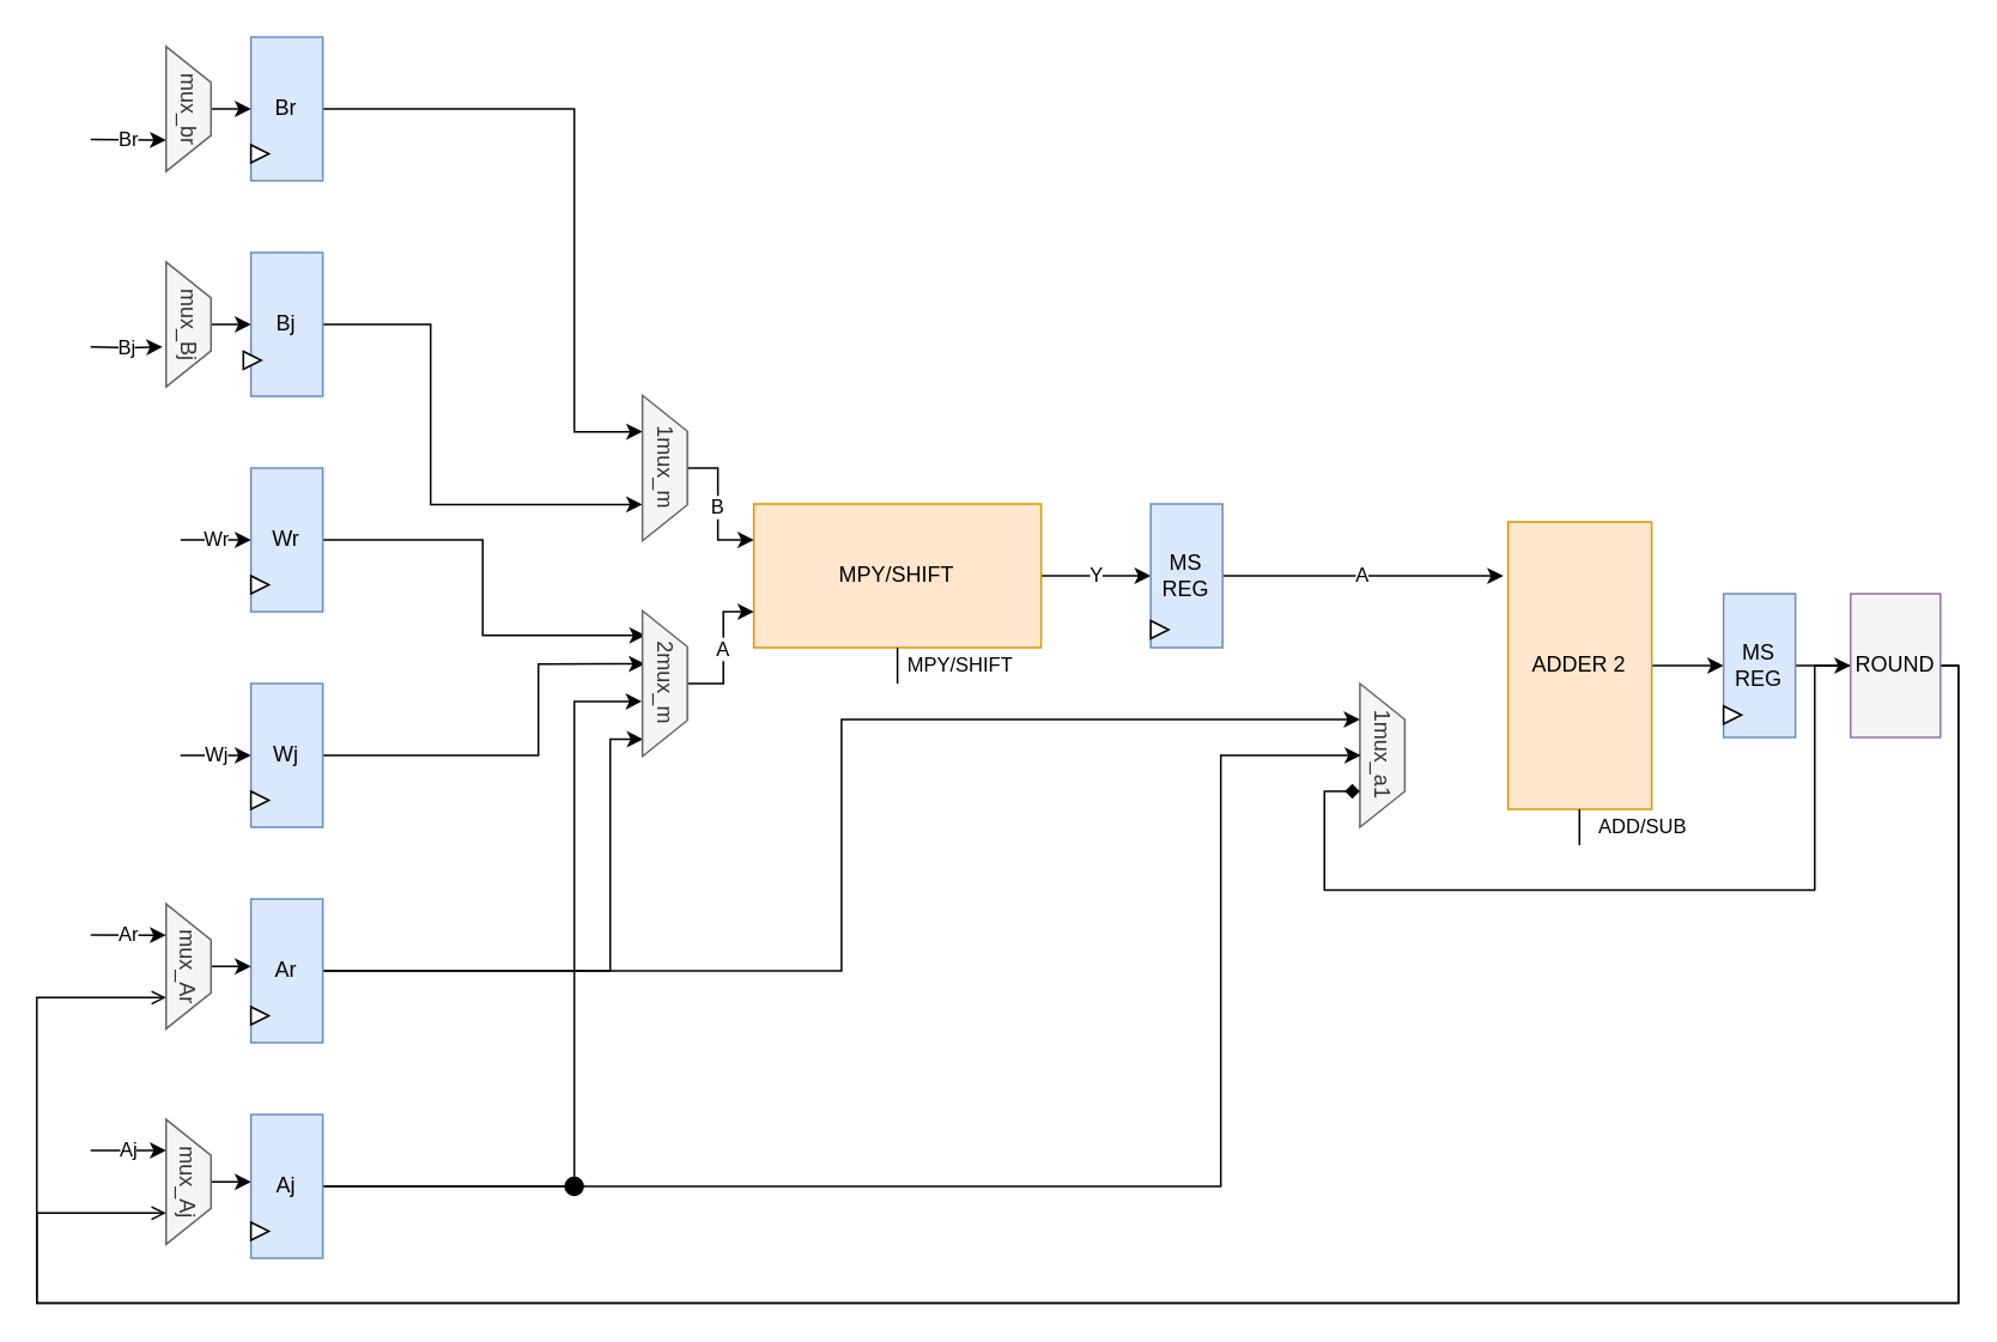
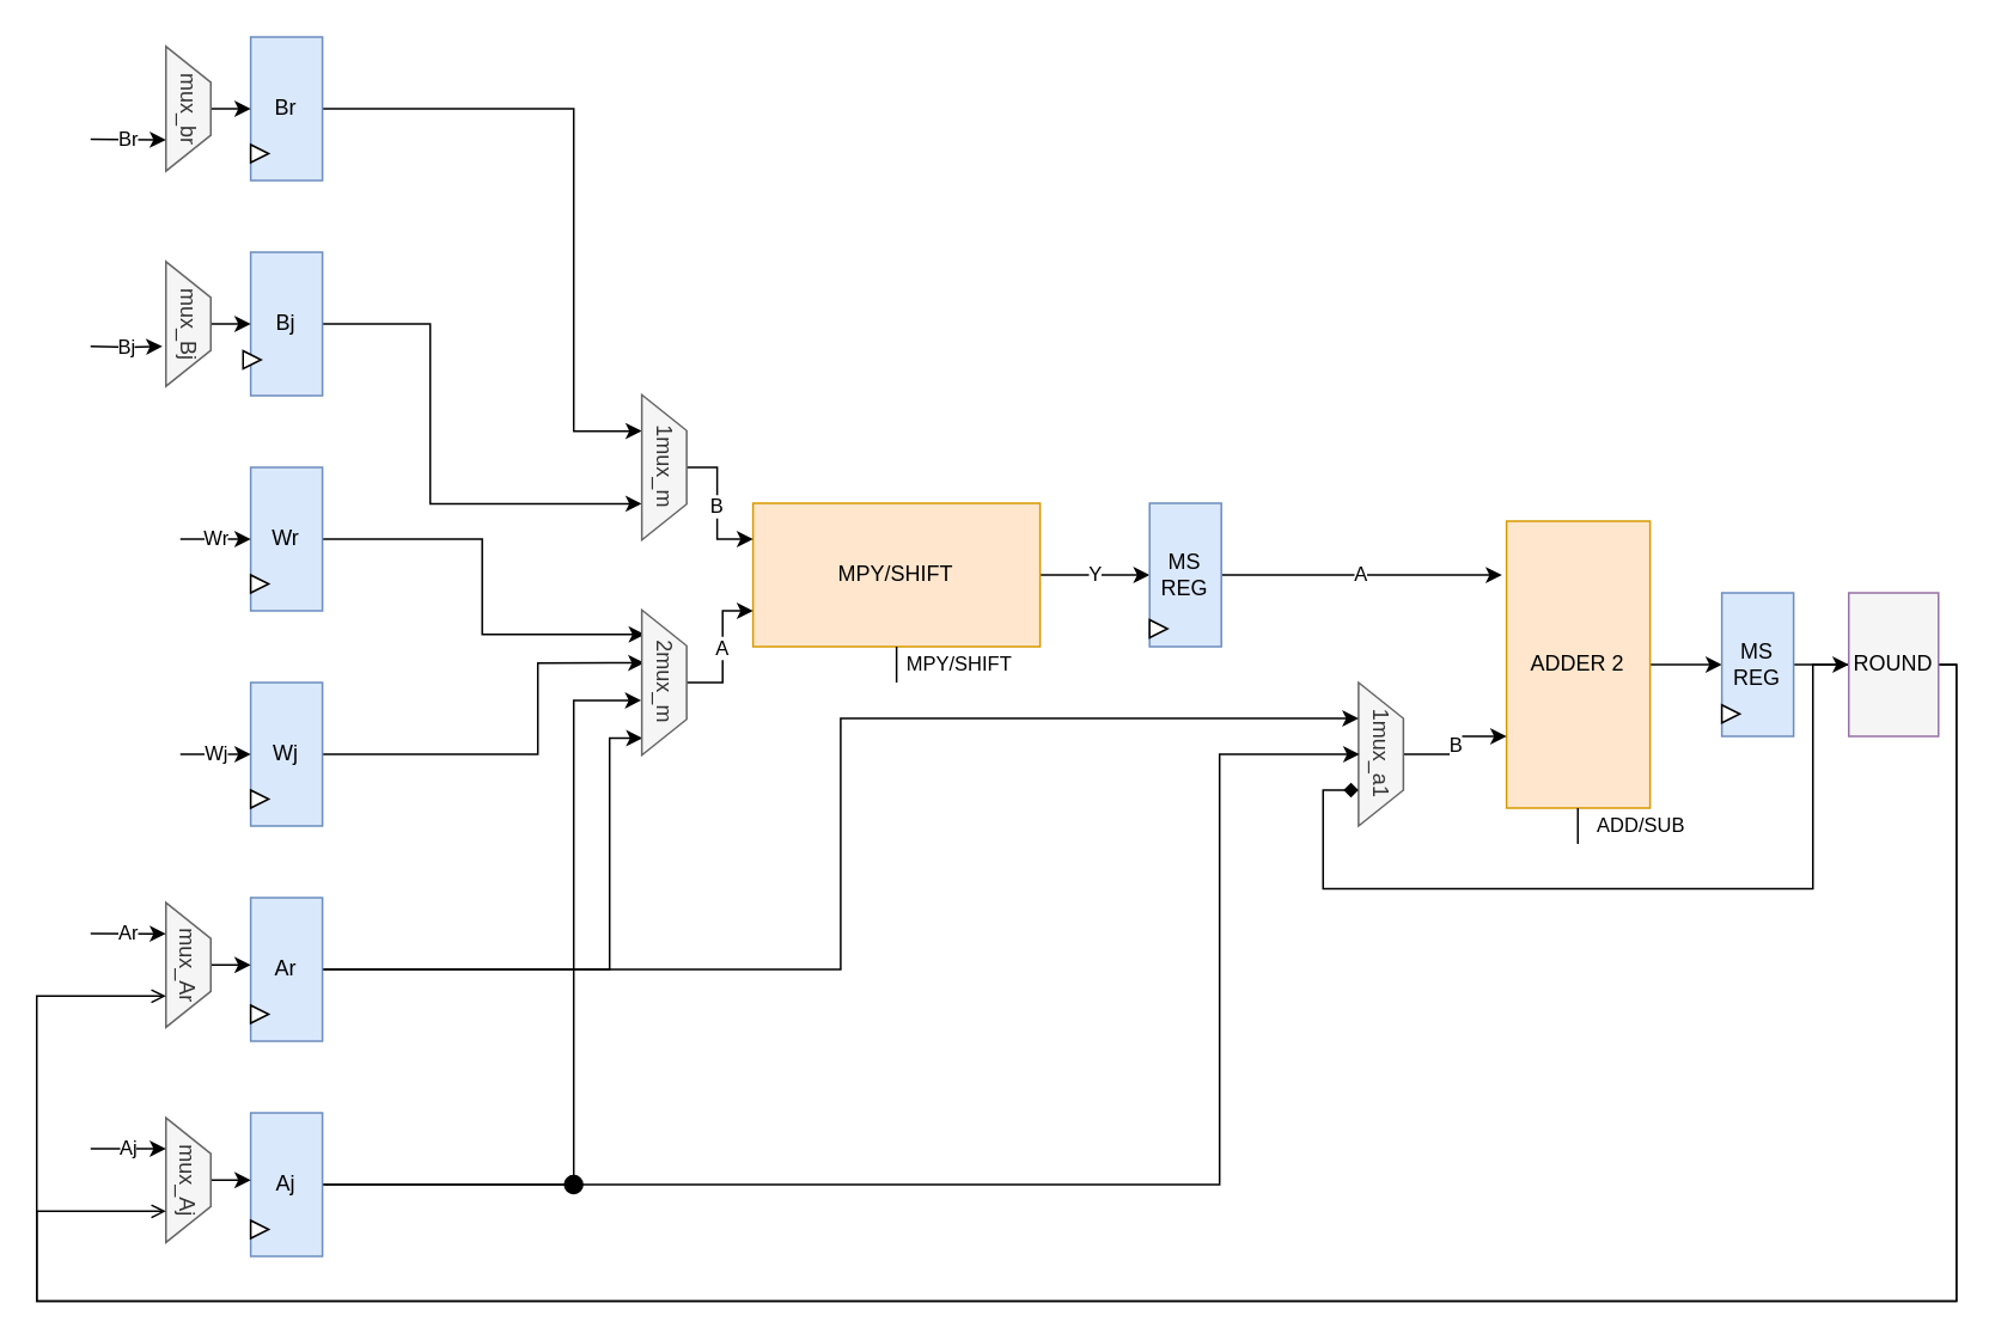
+ <mxCell id="10" value="B" style="edgeStyle=orthogonalEdgeStyle;rounded=0;orthogonalLoop=1;jettySize=auto;html=1;entryX=0;entryY=0.75;entryDx=0;entryDy=0;" edge="1" parent="1" source="11" target="3"><mxGeometry relative="1" as="geometry" /></mxCell>
